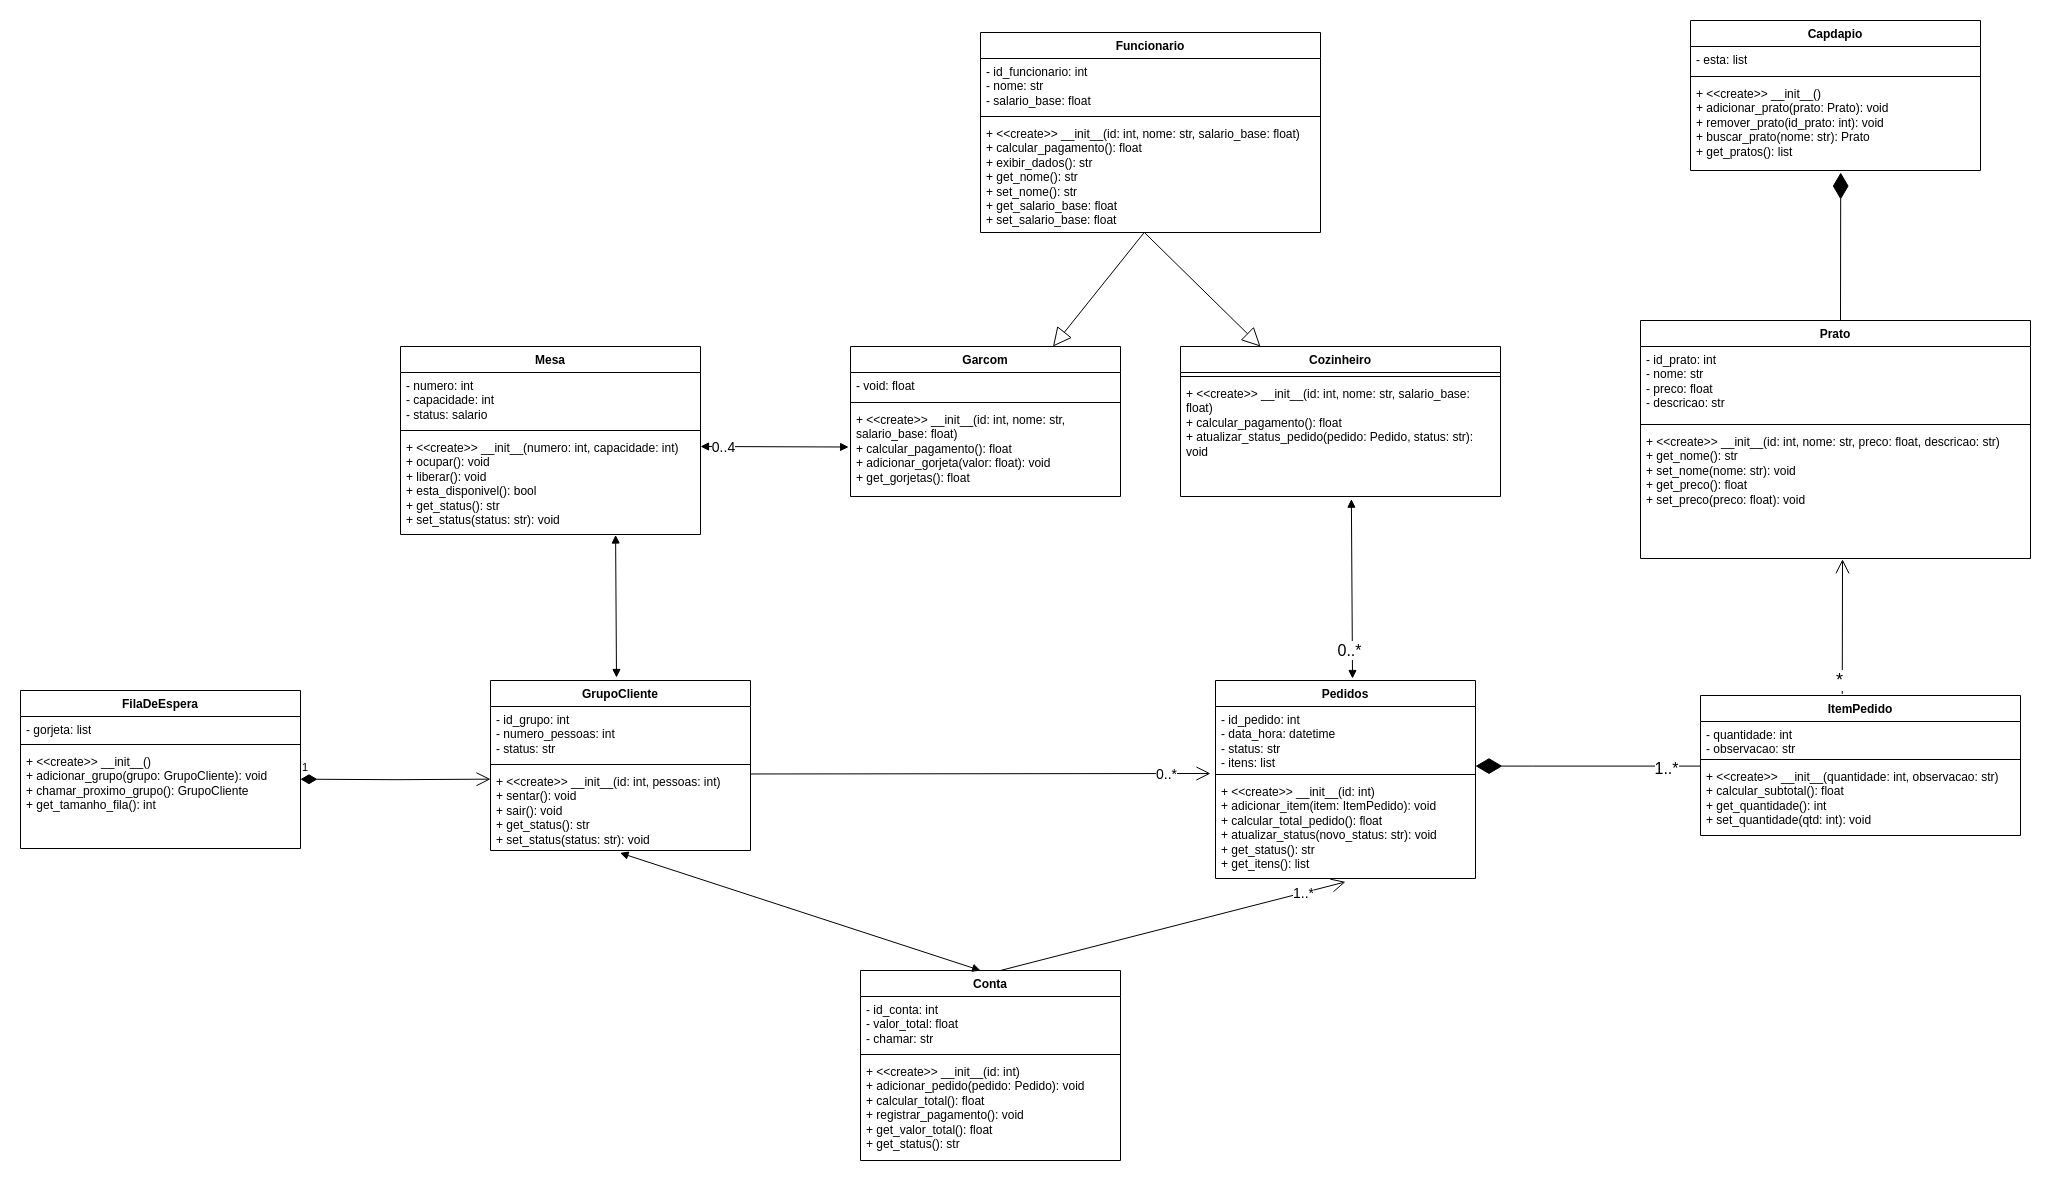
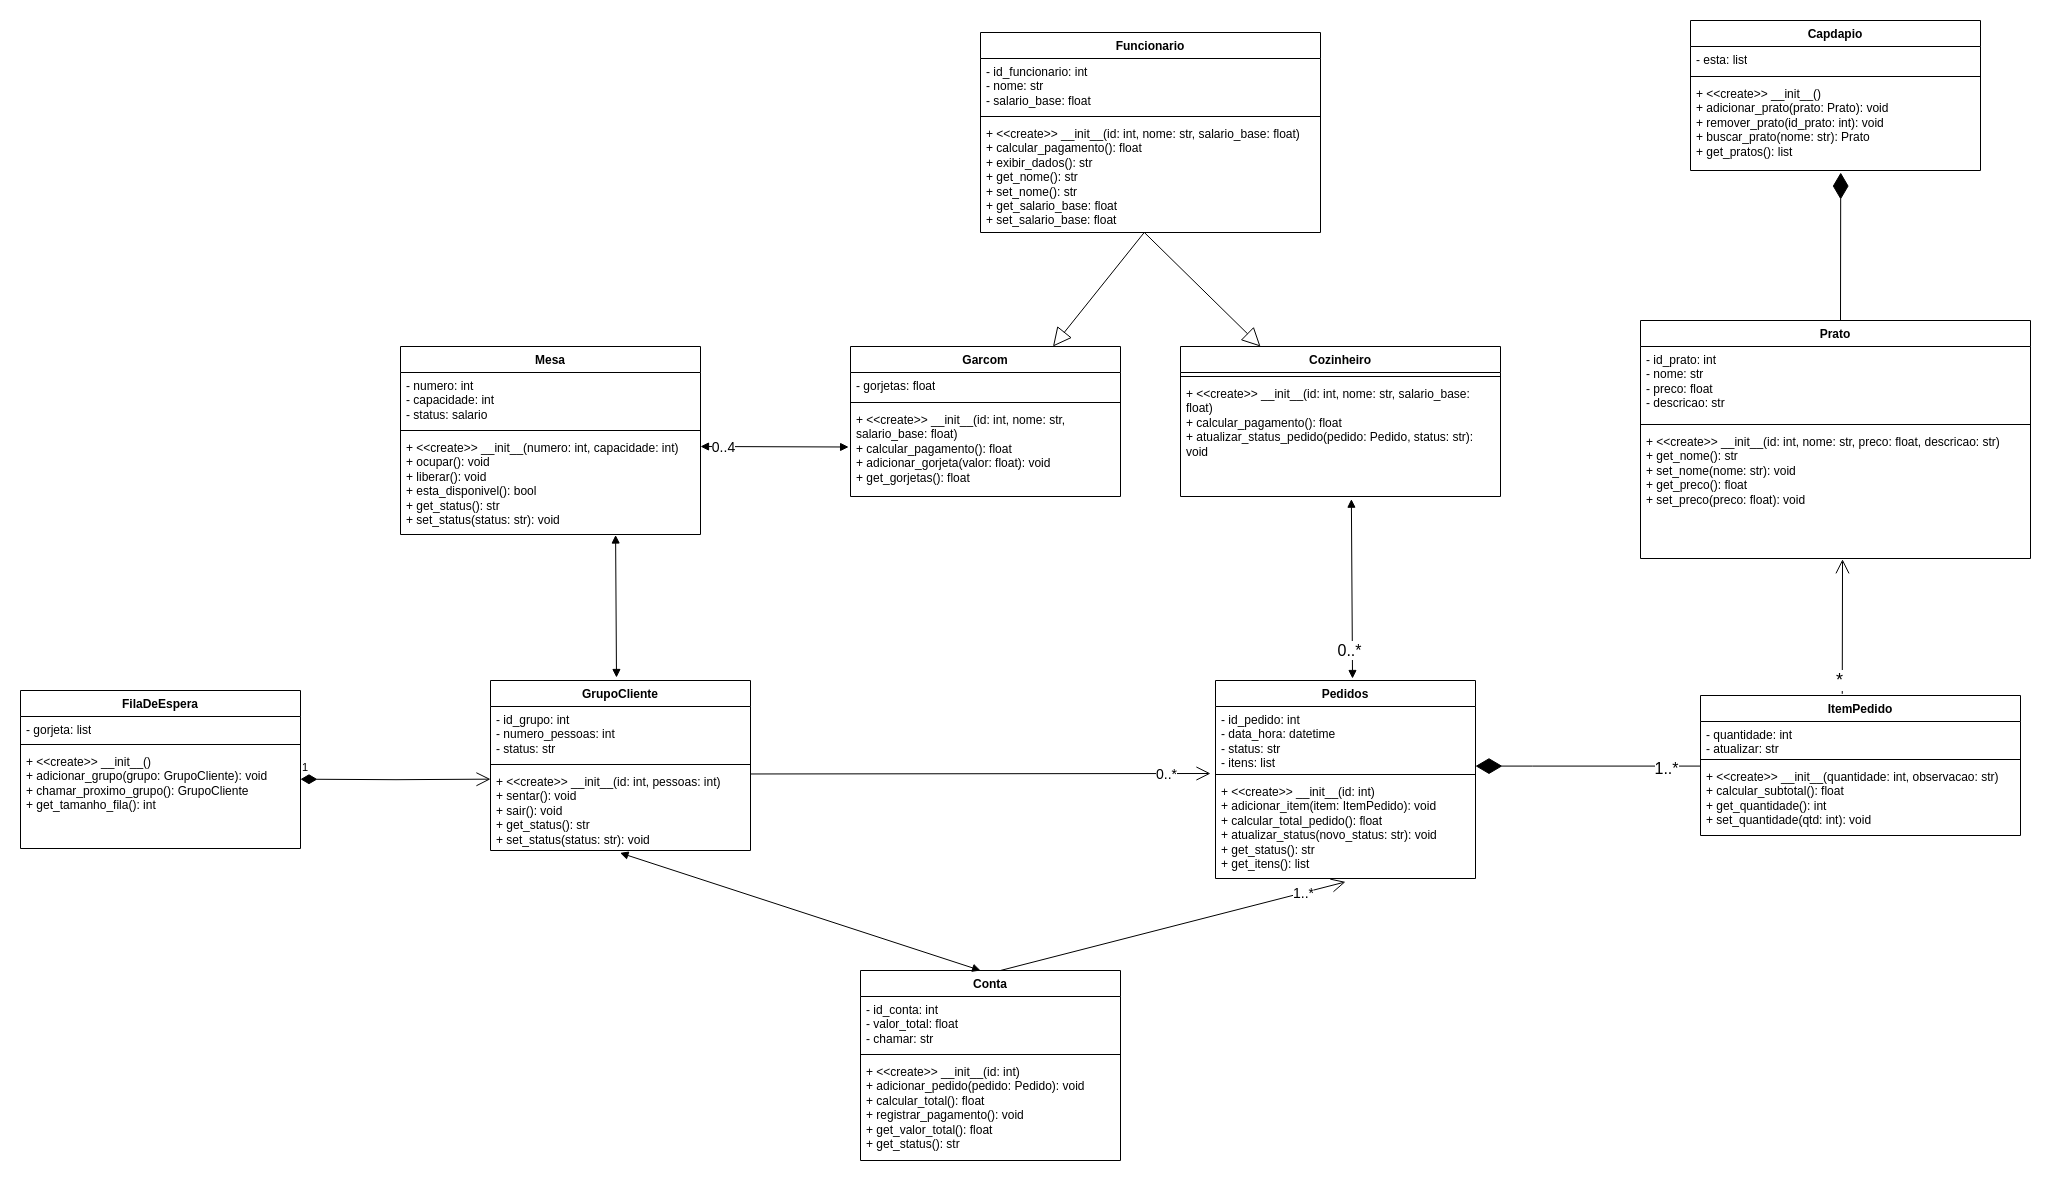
- <mxCell id="3" value="- void: float" style="text;strokeColor=none;fillColor=none;align=left;verticalAlign=top;spacingLeft=4;spacingRight=4;overflow=hidden;rotatable=0;points=[[0,0.5],[1,0.5]];portConstraint=eastwest;whiteSpace=wrap;html=1;" vertex="1" parent="2"><mxGeometry y="26" width="270" height="26" as="geometry" /></mxCell>
+ <mxCell id="3" value="- gorjetas: float" style="text;strokeColor=none;fillColor=none;align=left;verticalAlign=top;spacingLeft=4;spacingRight=4;overflow=hidden;rotatable=0;points=[[0,0.5],[1,0.5]];portConstraint=eastwest;whiteSpace=wrap;html=1;" vertex="1" parent="2"><mxGeometry y="26" width="270" height="26" as="geometry" /></mxCell>
- <mxCell id="7" value="- quantidade: int&lt;br/&gt;- observacao: str" style="text;strokeColor=none;fillColor=none;align=left;verticalAlign=top;spacingLeft=4;spacingRight=4;overflow=hidden;rotatable=0;points=[[0,0.5],[1,0.5]];portConstraint=eastwest;whiteSpace=wrap;html=1;" vertex="1" parent="6"><mxGeometry y="26" width="320" height="34" as="geometry" /></mxCell>
+ <mxCell id="7" value="- quantidade: int&lt;br/&gt;- atualizar: str" style="text;strokeColor=none;fillColor=none;align=left;verticalAlign=top;spacingLeft=4;spacingRight=4;overflow=hidden;rotatable=0;points=[[0,0.5],[1,0.5]];portConstraint=eastwest;whiteSpace=wrap;html=1;" vertex="1" parent="6"><mxGeometry y="26" width="320" height="34" as="geometry" /></mxCell>
